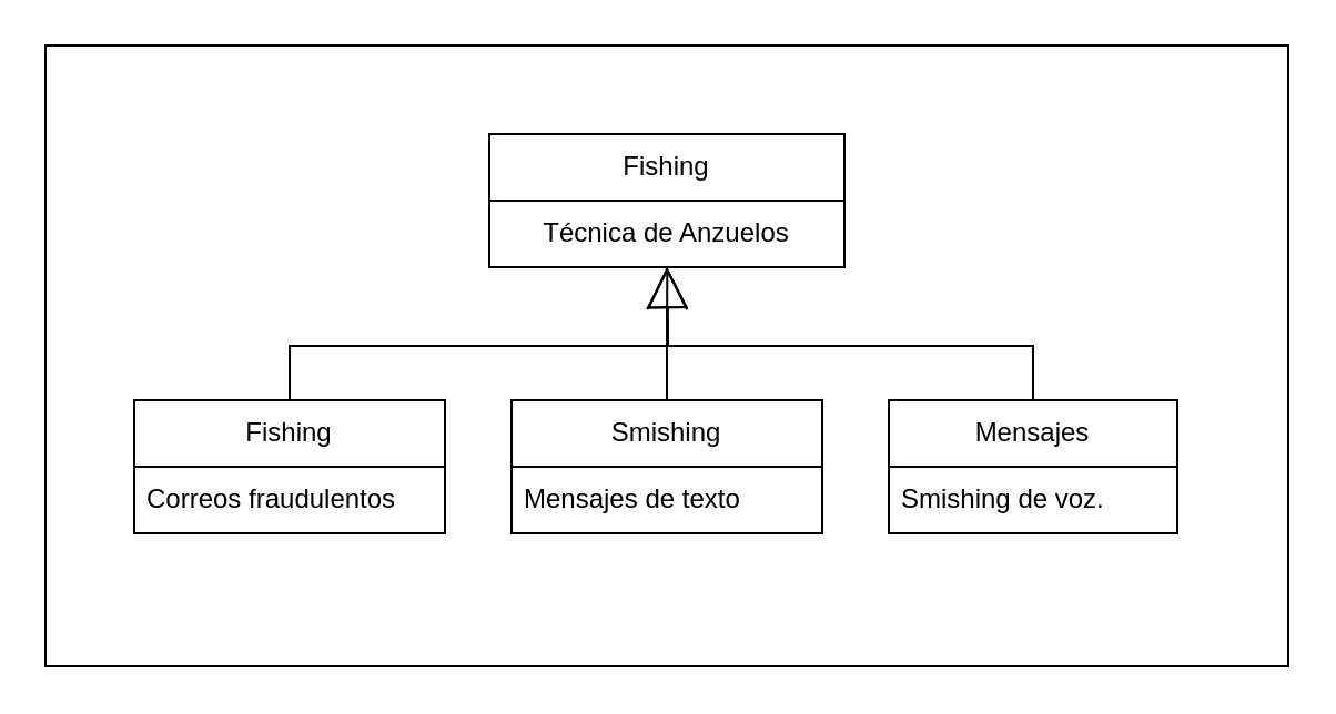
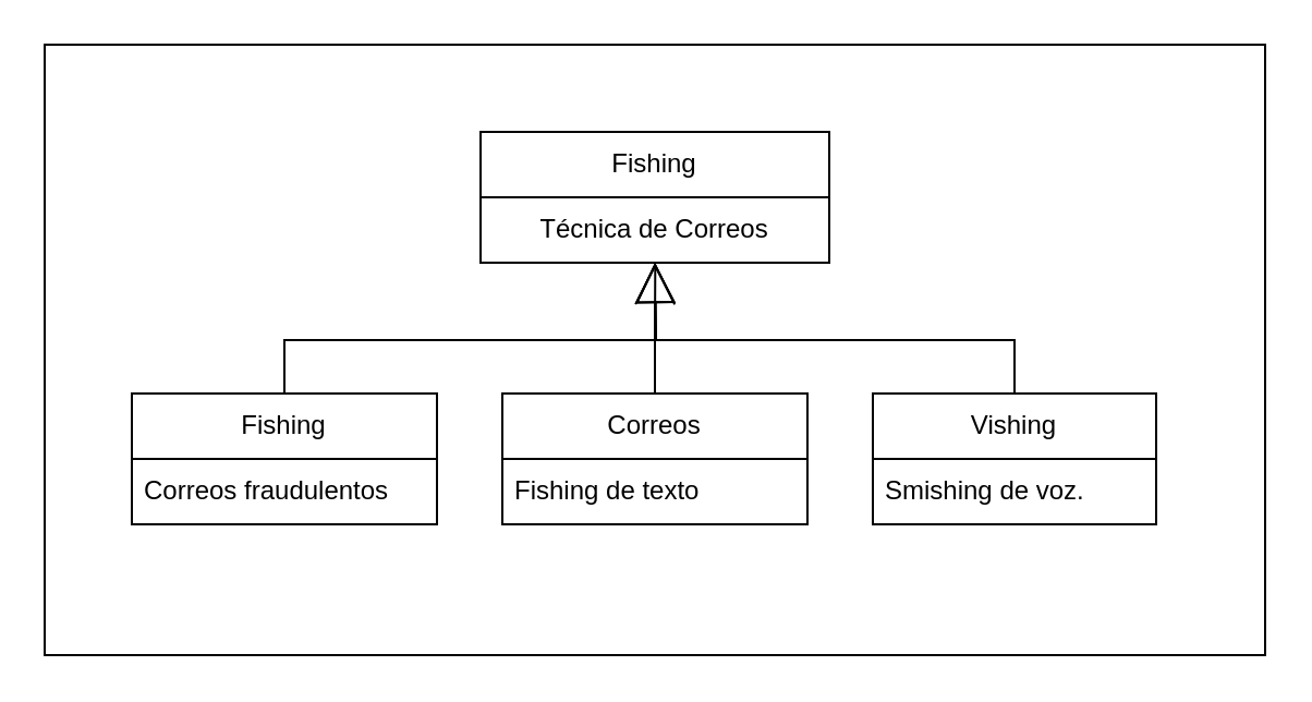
- <mxCell id="3" value="Técnica de Anzuelos" style="text;strokeColor=none;fillColor=none;align=center;verticalAlign=middle;spacingLeft=4;spacingRight=4;overflow=hidden;points=[[0,0.5],[1,0.5]];portConstraint=eastwest;rotatable=0;whiteSpace=wrap;html=1;" vertex="1" parent="2"><mxGeometry y="30" width="160" height="30" as="geometry" /></mxCell>
+ <mxCell id="3" value="Técnica de Correos" style="text;strokeColor=none;fillColor=none;align=center;verticalAlign=middle;spacingLeft=4;spacingRight=4;overflow=hidden;points=[[0,0.5],[1,0.5]];portConstraint=eastwest;rotatable=0;whiteSpace=wrap;html=1;" vertex="1" parent="2"><mxGeometry y="30" width="160" height="30" as="geometry" /></mxCell>
- <mxCell id="7" value="Smishing" style="swimlane;fontStyle=0;childLayout=stackLayout;horizontal=1;startSize=30;horizontalStack=0;resizeParent=1;resizeParentMax=0;resizeLast=0;collapsible=1;marginBottom=0;whiteSpace=wrap;html=1;fillColor=none;" vertex="1" parent="1"><mxGeometry x="230" y="180" width="140" height="60" as="geometry" /></mxCell>
+ <mxCell id="7" value="Correos" style="swimlane;fontStyle=0;childLayout=stackLayout;horizontal=1;startSize=30;horizontalStack=0;resizeParent=1;resizeParentMax=0;resizeLast=0;collapsible=1;marginBottom=0;whiteSpace=wrap;html=1;fillColor=none;" vertex="1" parent="1"><mxGeometry x="230" y="180" width="140" height="60" as="geometry" /></mxCell>
- <mxCell id="10" value="Mensajes" style="swimlane;fontStyle=0;childLayout=stackLayout;horizontal=1;startSize=30;horizontalStack=0;resizeParent=1;resizeParentMax=0;resizeLast=0;collapsible=1;marginBottom=0;whiteSpace=wrap;html=1;fillColor=none;" vertex="1" parent="1"><mxGeometry x="400" y="180" width="130" height="60" as="geometry" /></mxCell>
+ <mxCell id="10" value="Vishing" style="swimlane;fontStyle=0;childLayout=stackLayout;horizontal=1;startSize=30;horizontalStack=0;resizeParent=1;resizeParentMax=0;resizeLast=0;collapsible=1;marginBottom=0;whiteSpace=wrap;html=1;fillColor=none;" vertex="1" parent="1"><mxGeometry x="400" y="180" width="130" height="60" as="geometry" /></mxCell>
- <mxCell id="8" value="Mensajes de texto" style="text;strokeColor=none;fillColor=none;align=left;verticalAlign=middle;spacingLeft=4;spacingRight=4;overflow=hidden;points=[[0,0.5],[1,0.5]];portConstraint=eastwest;rotatable=0;whiteSpace=wrap;html=1;" vertex="1" parent="7"><mxGeometry y="30" width="140" height="30" as="geometry" /></mxCell>
+ <mxCell id="8" value="Fishing de texto" style="text;strokeColor=none;fillColor=none;align=left;verticalAlign=middle;spacingLeft=4;spacingRight=4;overflow=hidden;points=[[0,0.5],[1,0.5]];portConstraint=eastwest;rotatable=0;whiteSpace=wrap;html=1;" vertex="1" parent="7"><mxGeometry y="30" width="140" height="30" as="geometry" /></mxCell>
